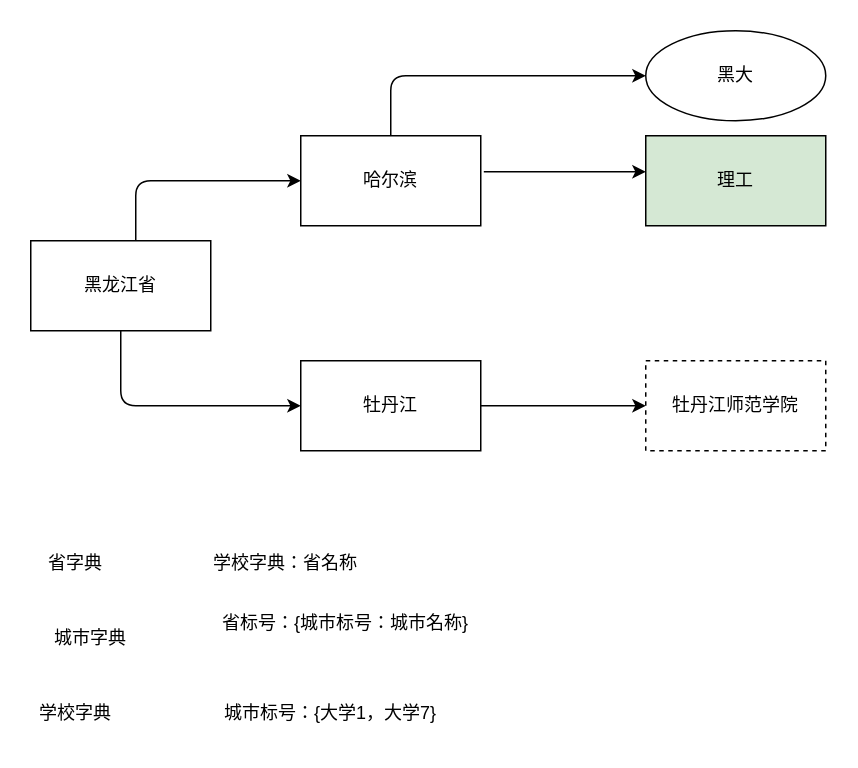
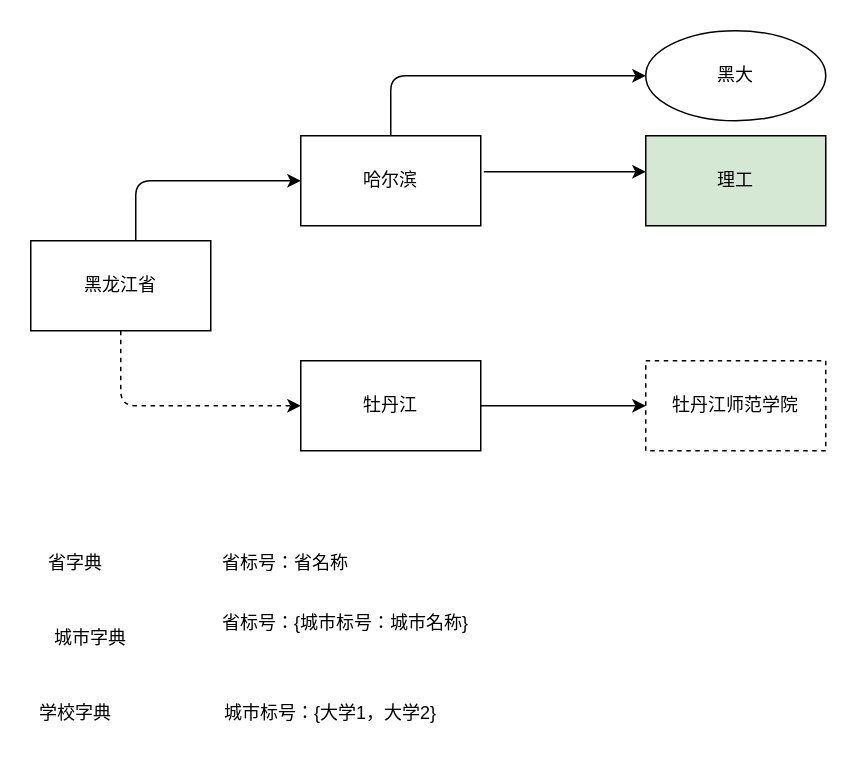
- <mxCell id="5" value="" style="endArrow=classic;html=1;exitX=0.5;exitY=1;exitDx=0;exitDy=0;" edge="1" parent="1" source="2" target="6"><mxGeometry width="50" height="50" relative="1" as="geometry"><mxPoint x="90" y="270" as="sourcePoint" /><mxPoint x="200" y="270" as="targetPoint" /><Array as="points"><mxPoint x="80" y="270" /></Array></mxGeometry></mxCell>
+ <mxCell id="5" value="" style="endArrow=classic;html=1;exitX=0.5;exitY=1;exitDx=0;exitDy=0;dashed=1;" edge="1" parent="1" source="2" target="6"><mxGeometry width="50" height="50" relative="1" as="geometry"><mxPoint x="90" y="270" as="sourcePoint" /><mxPoint x="200" y="270" as="targetPoint" /><Array as="points"><mxPoint x="80" y="270" /></Array></mxGeometry></mxCell>
- <mxCell id="16" value="学校字典：省名称" style="text;html=1;strokeColor=none;fillColor=none;align=center;verticalAlign=middle;whiteSpace=wrap;rounded=0;" vertex="1" parent="1"><mxGeometry x="130" y="360" width="120" height="30" as="geometry" /></mxCell>
+ <mxCell id="16" value="省标号：省名称" style="text;html=1;strokeColor=none;fillColor=none;align=center;verticalAlign=middle;whiteSpace=wrap;rounded=0;" vertex="1" parent="1"><mxGeometry x="130" y="360" width="120" height="30" as="geometry" /></mxCell>
- <mxCell id="18" value="城市标号：{大学1，大学7}" style="text;html=1;strokeColor=none;fillColor=none;align=center;verticalAlign=middle;whiteSpace=wrap;rounded=0;" vertex="1" parent="1"><mxGeometry x="130" y="460" width="180" height="30" as="geometry" /></mxCell>
+ <mxCell id="18" value="城市标号：{大学1，大学2}" style="text;html=1;strokeColor=none;fillColor=none;align=center;verticalAlign=middle;whiteSpace=wrap;rounded=0;" vertex="1" parent="1"><mxGeometry x="130" y="460" width="180" height="30" as="geometry" /></mxCell>
